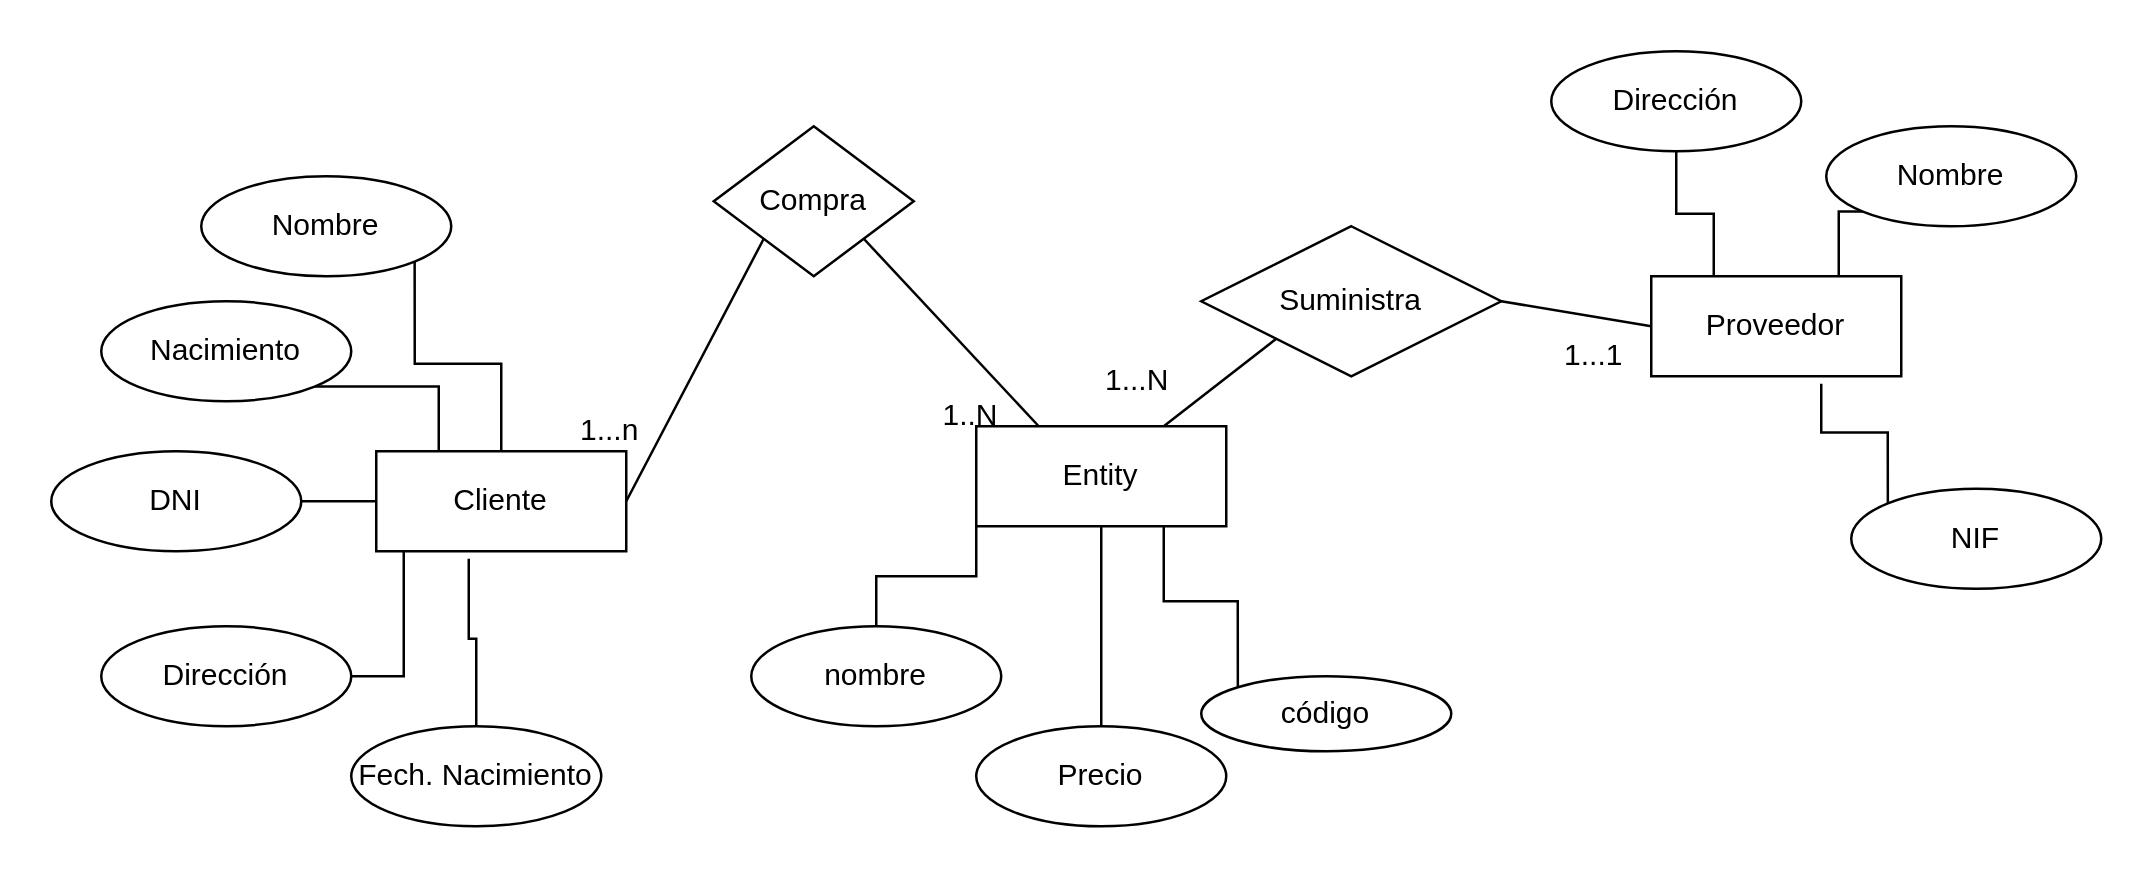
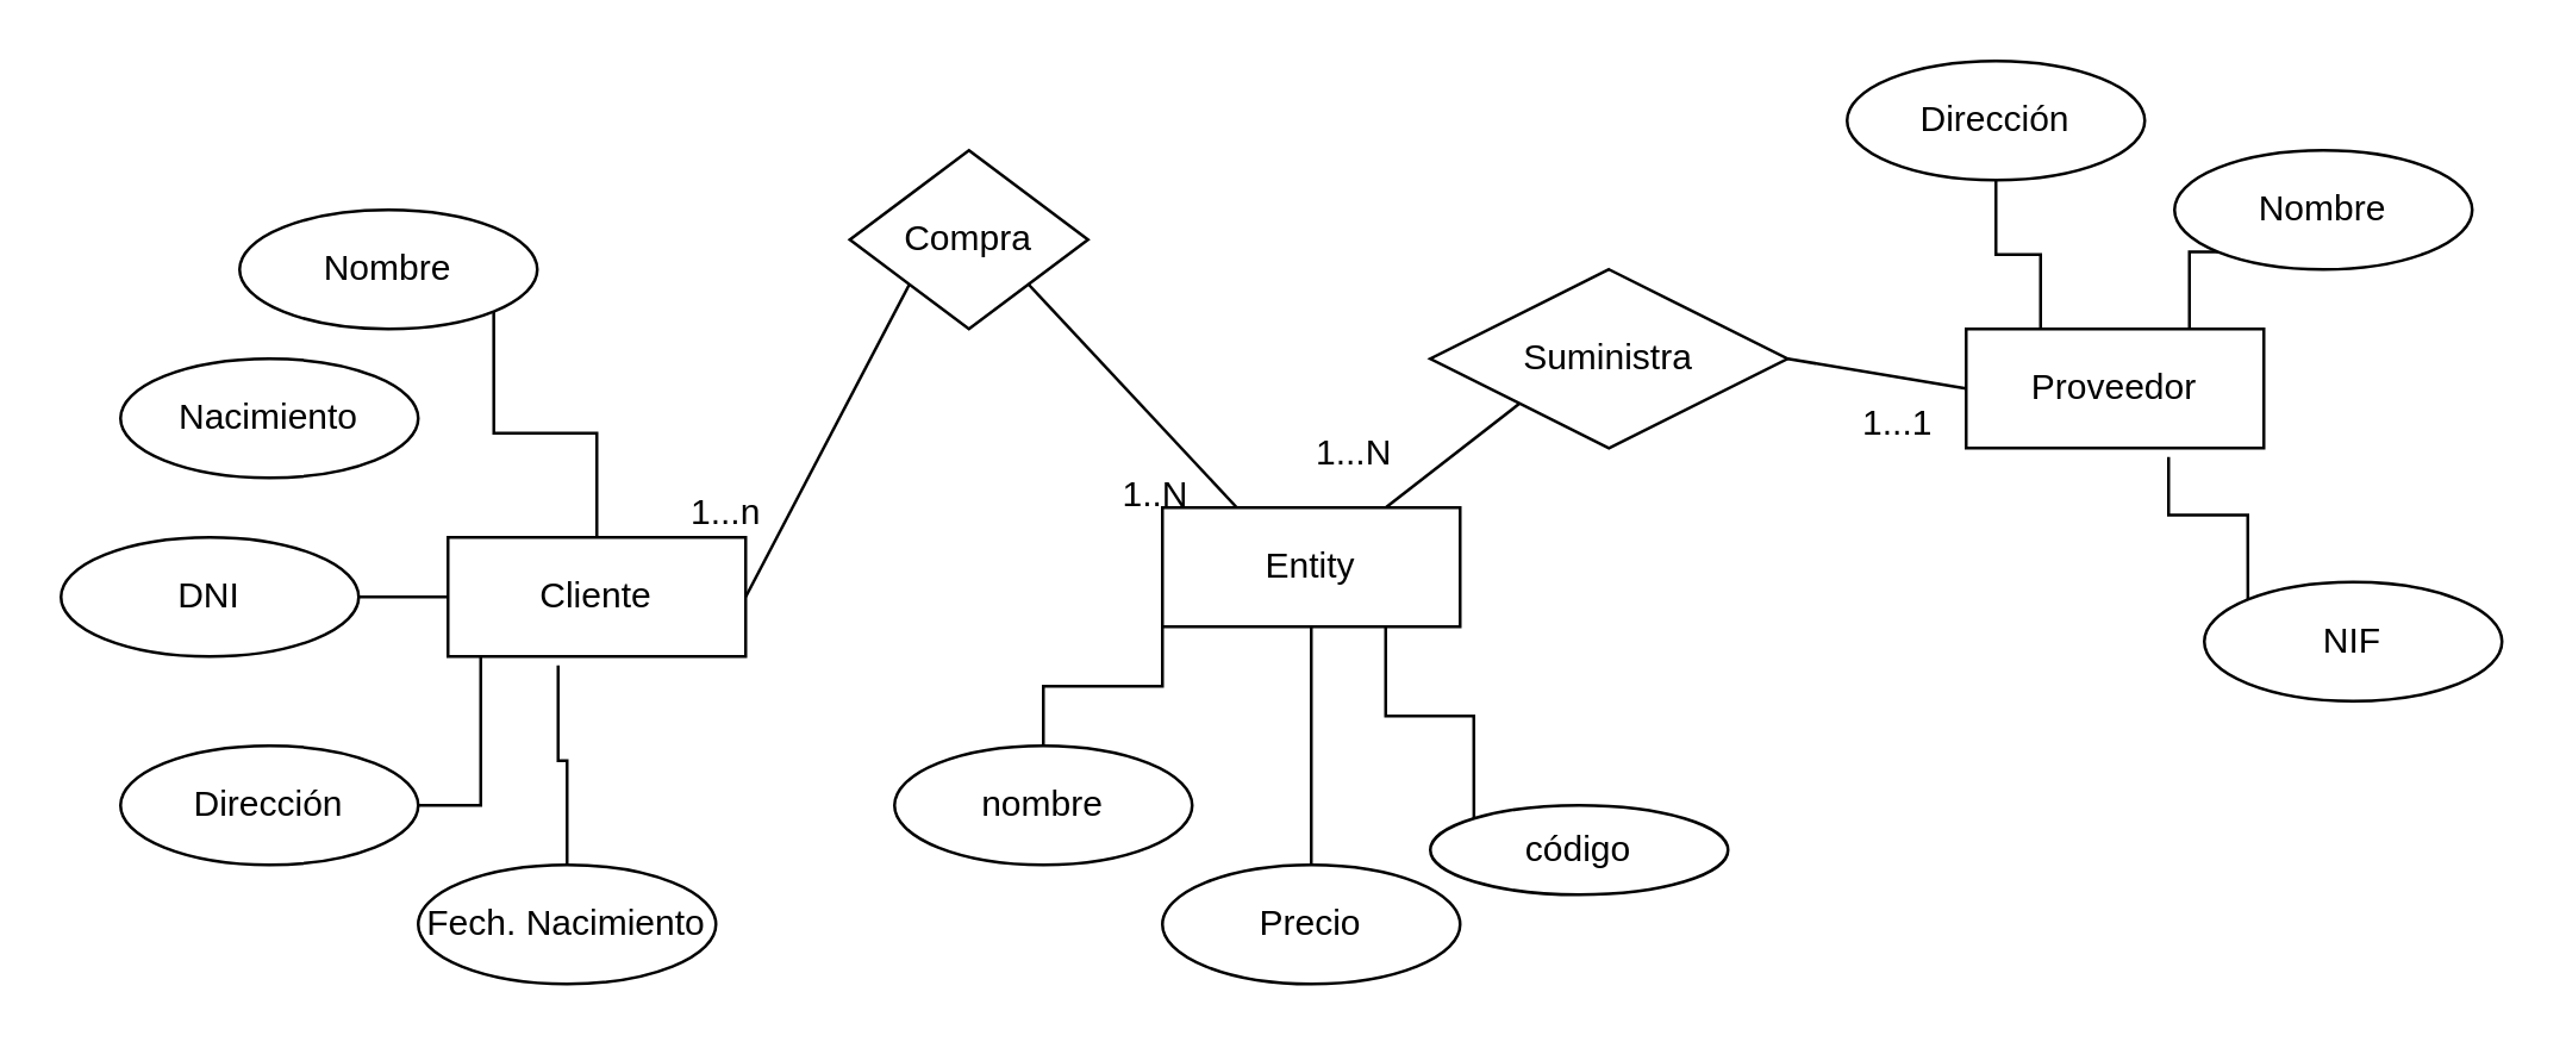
- <mxCell id="4" style="edgeStyle=orthogonalEdgeStyle;rounded=0;orthogonalLoop=1;jettySize=auto;html=1;exitX=1;exitY=1;exitDx=0;exitDy=0;entryX=0.25;entryY=0;entryDx=0;entryDy=0;endArrow=none;endFill=0;" edge="1" parent="1" source="5" target="2"><mxGeometry relative="1" as="geometry" /></mxCell>
